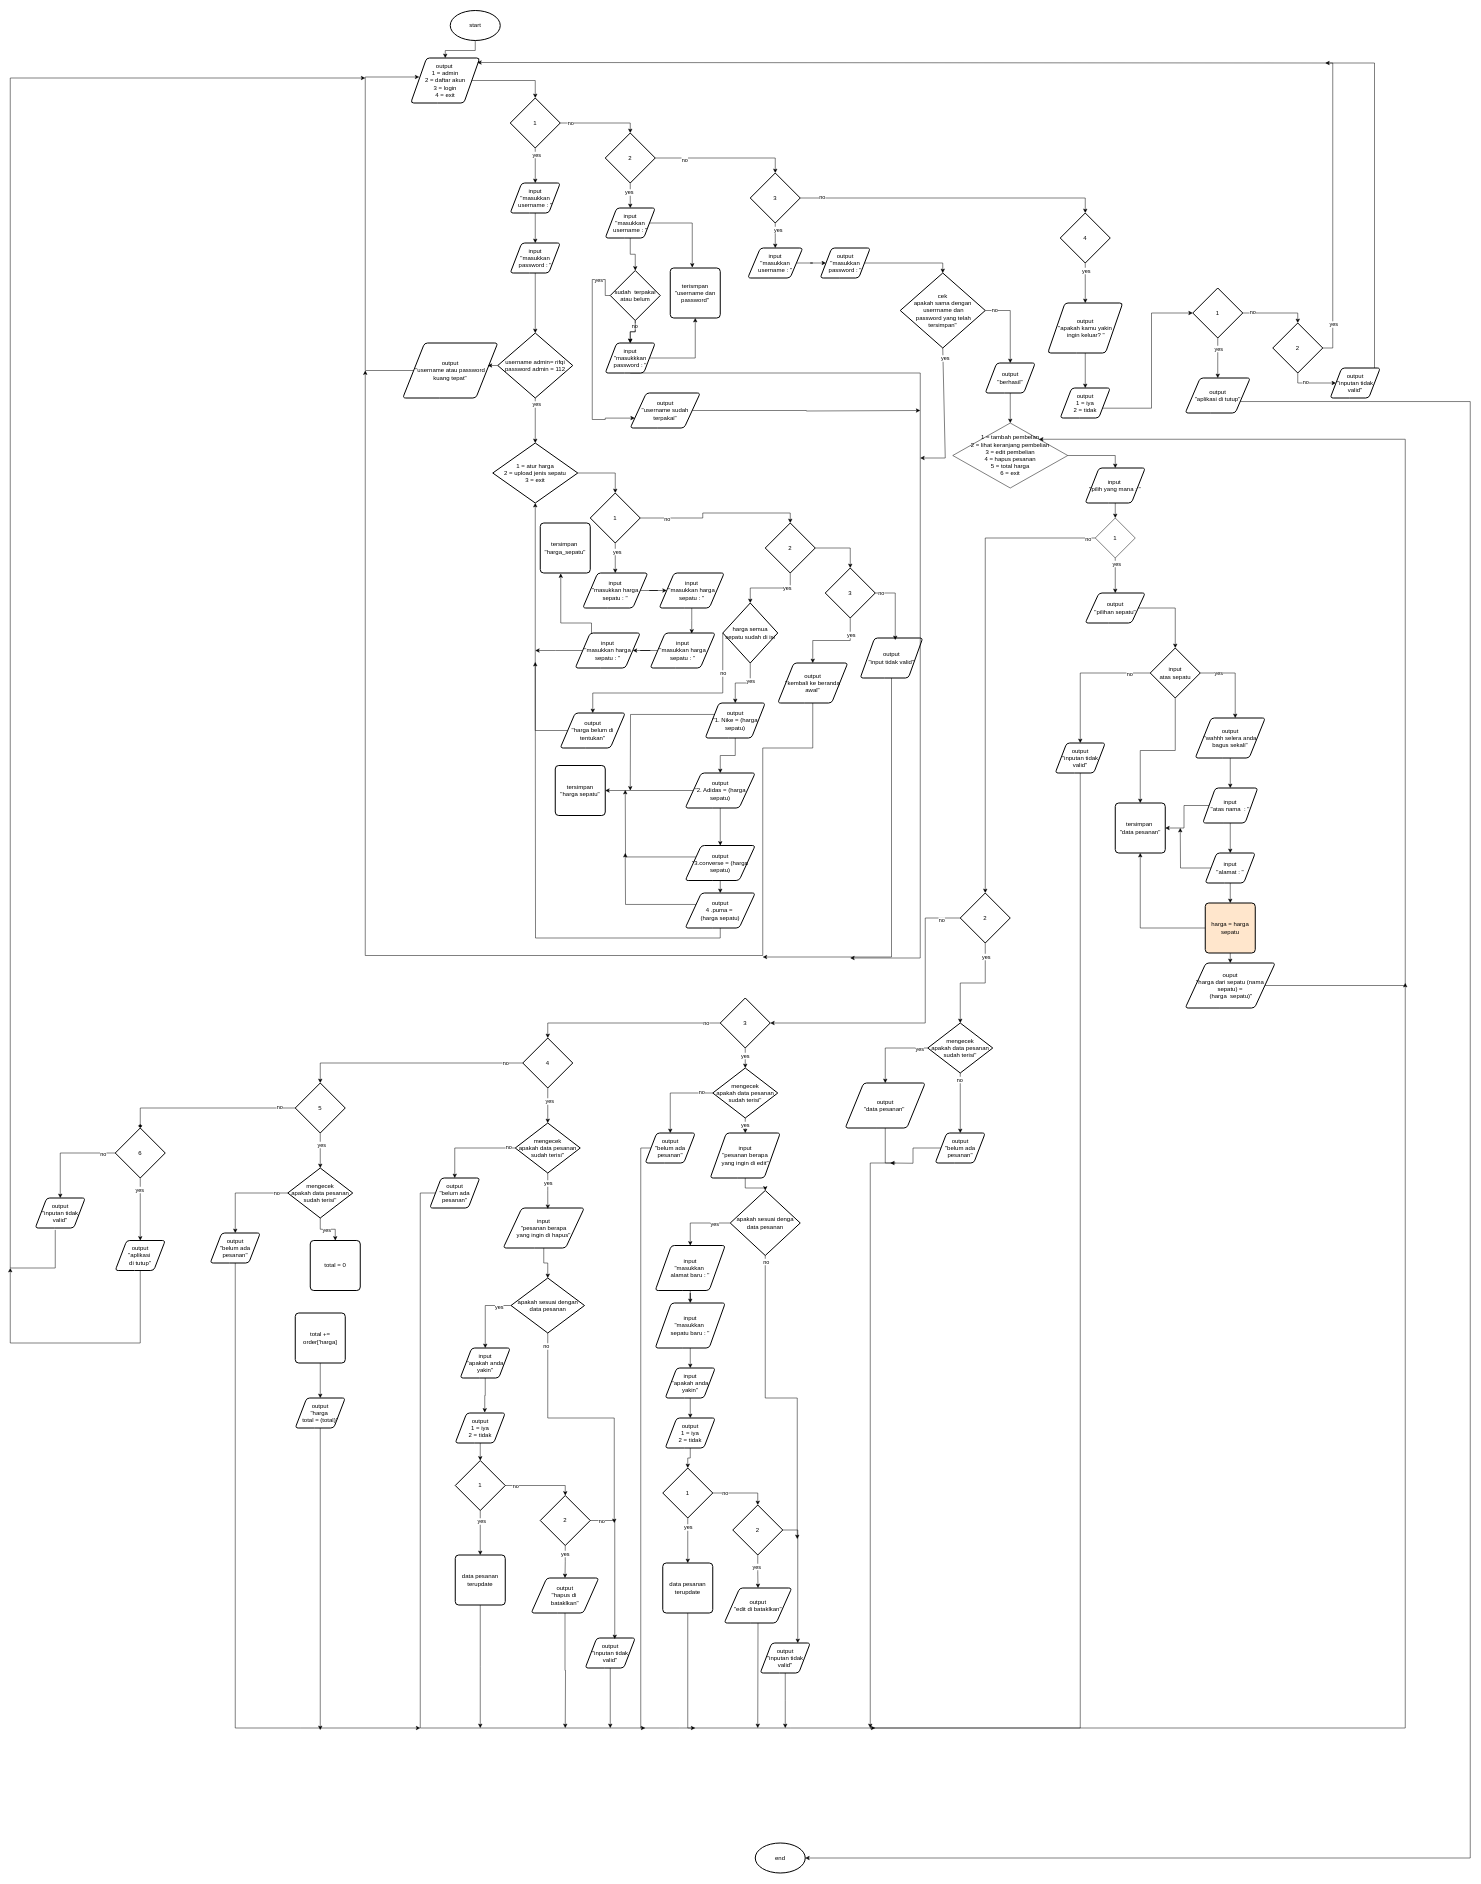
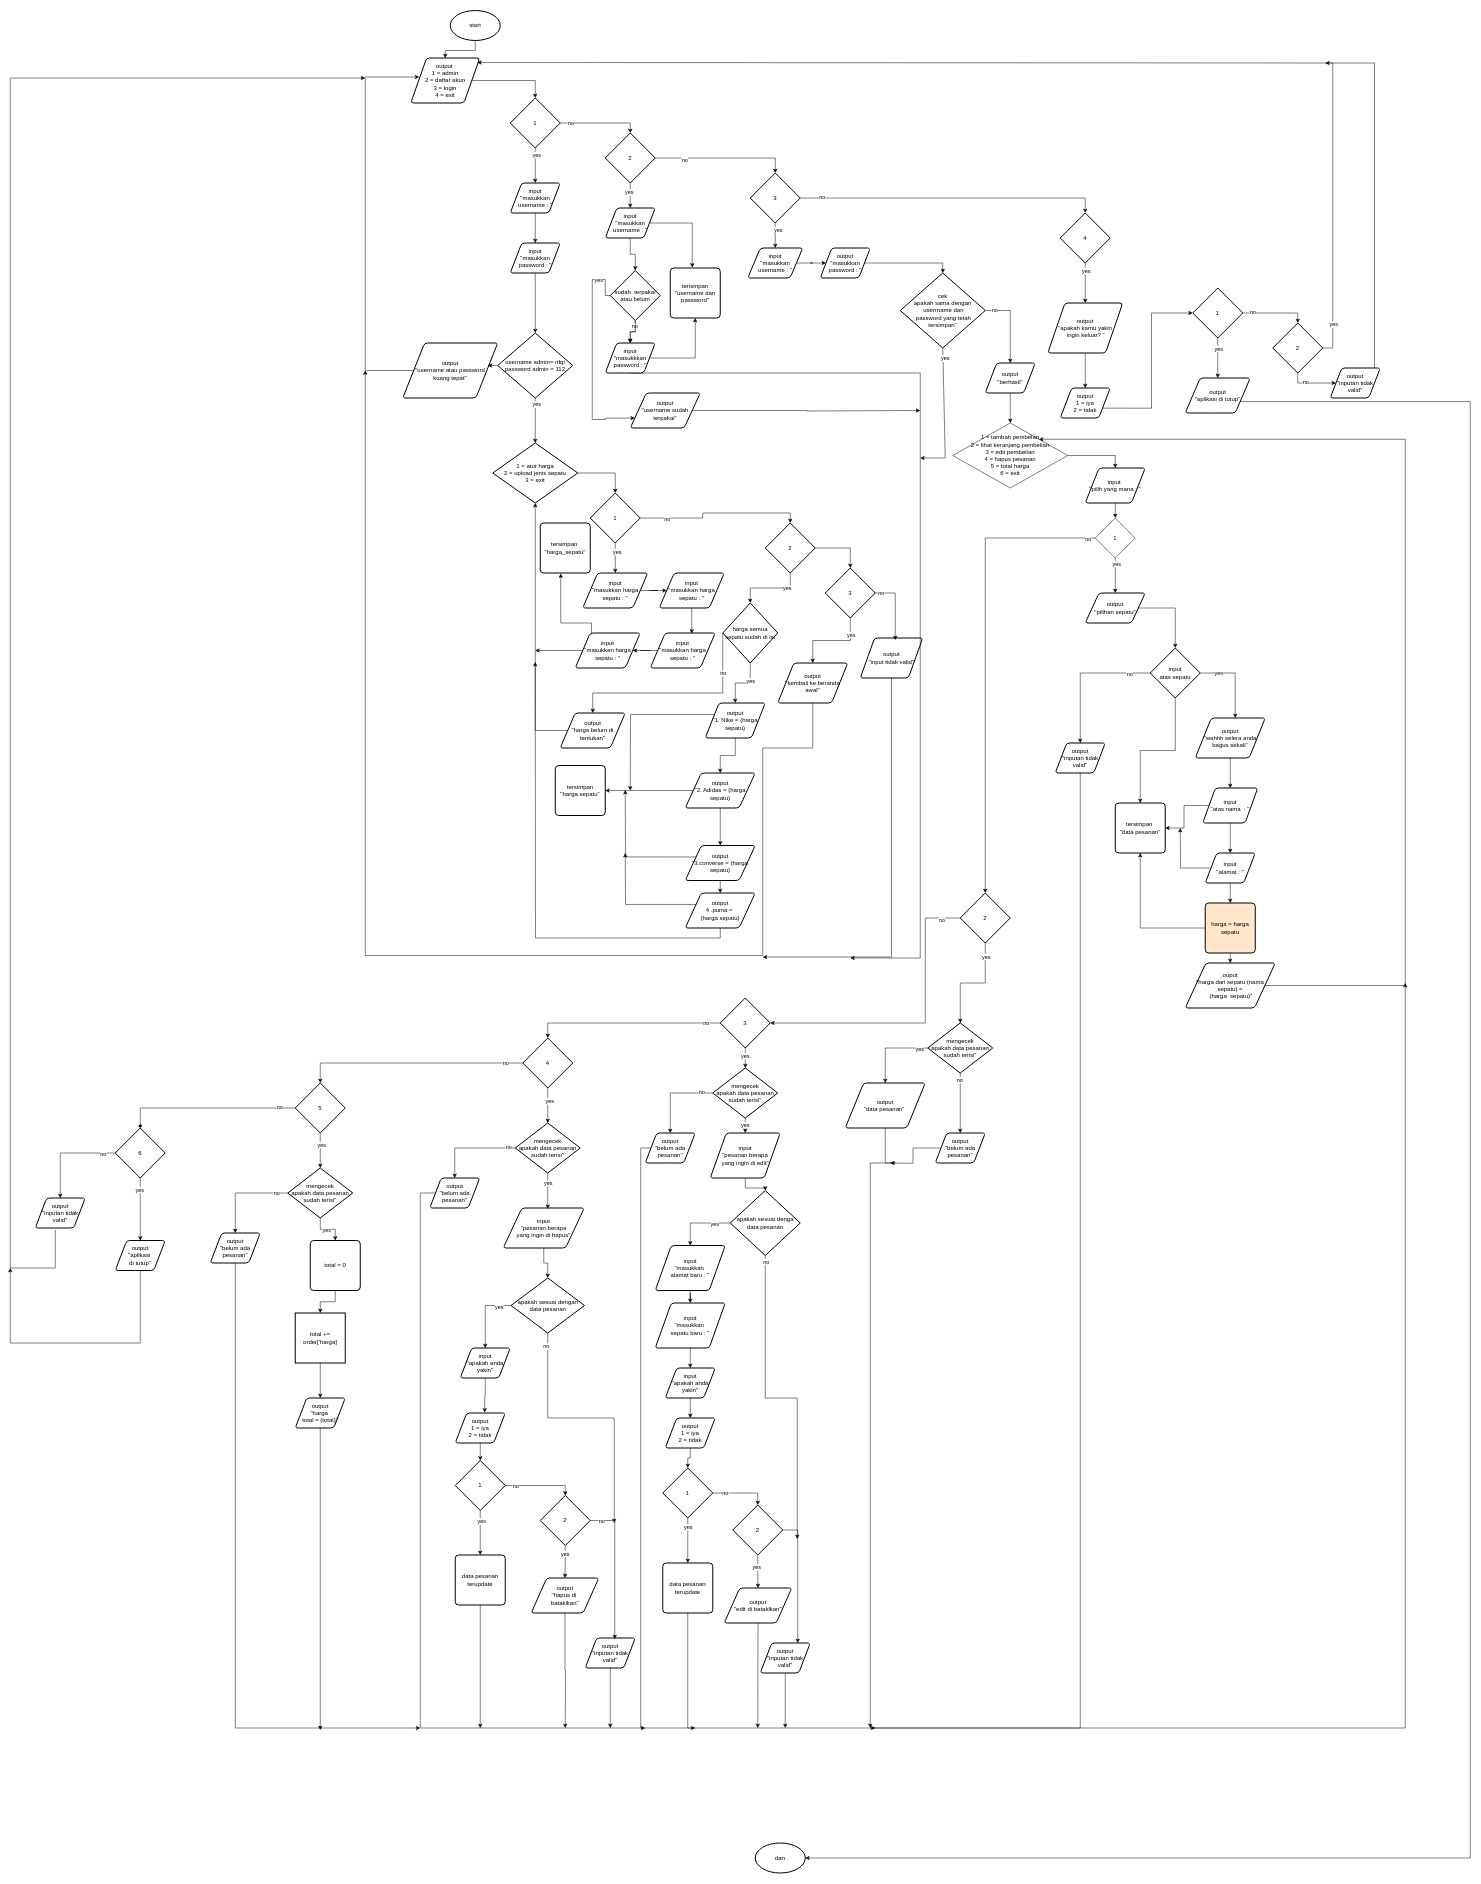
+ <mxCell id="234" style="edgeStyle=orthogonalEdgeStyle;rounded=0;orthogonalLoop=1;jettySize=auto;html=1;exitX=0.5;exitY=1;exitDx=0;exitDy=0;entryX=0.5;entryY=0;entryDx=0;entryDy=0;" parent="1" source="235" target="233" edge="1"><mxGeometry relative="1" as="geometry" /></mxCell>
- <mxCell id="233" value="total += order['harga]" style="rounded=1;whiteSpace=wrap;html=1;absoluteArcSize=1;arcSize=14;strokeWidth=2;" parent="1" vertex="1"><mxGeometry x="590" y="2625" width="100" height="100" as="geometry" /></mxCell>
+ <mxCell id="233" value="total += order['harga]" style="whiteSpace=wrap;html=1;absoluteArcSize=1;arcSize=14;strokeWidth=2;rounded=0;" parent="1" vertex="1"><mxGeometry x="590" y="2625" width="100" height="100" as="geometry" /></mxCell>
- <mxCell id="273" value="end" style="strokeWidth=2;html=1;shape=mxgraph.flowchart.start_1;whiteSpace=wrap;" parent="1" vertex="1"><mxGeometry x="1510" y="3685" width="100" height="60" as="geometry" /></mxCell>
+ <mxCell id="273" value="dan" style="strokeWidth=2;html=1;shape=mxgraph.flowchart.start_1;whiteSpace=wrap;" parent="1" vertex="1"><mxGeometry x="1510" y="3685" width="100" height="60" as="geometry" /></mxCell>
